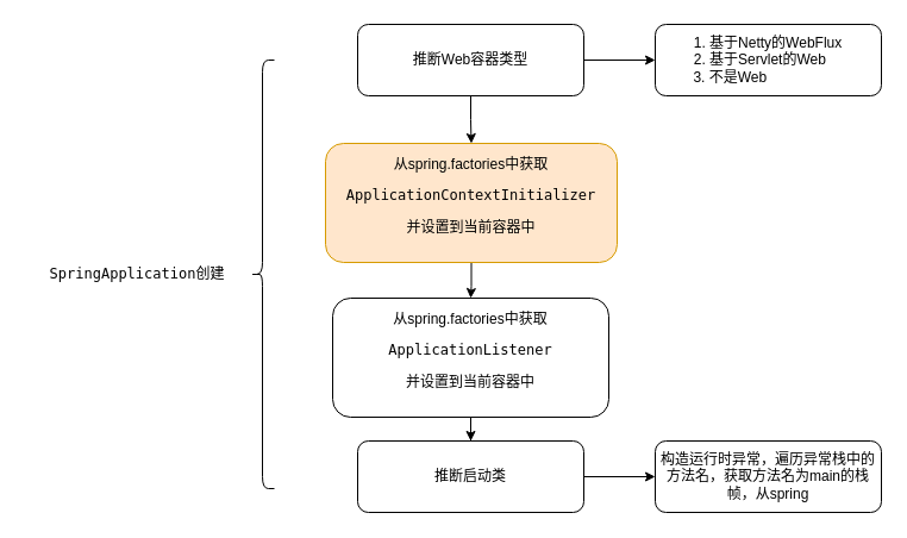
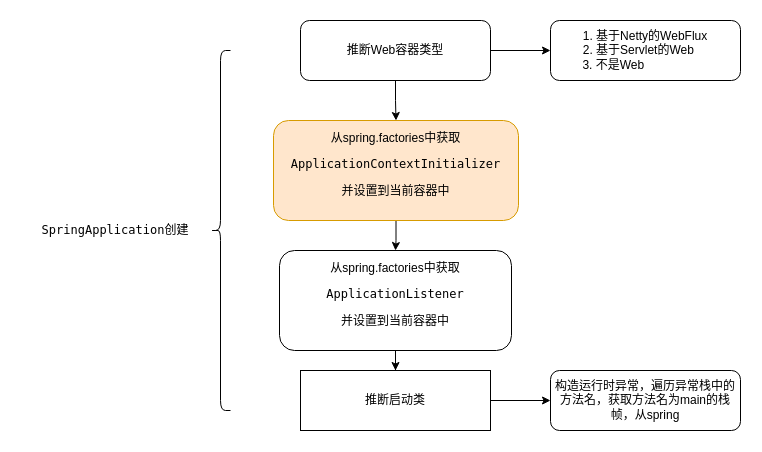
- <mxCell id="11" value="推断启动类" style="rounded=1;whiteSpace=wrap;html=1;" parent="1" vertex="1"><mxGeometry x="300" y="370" width="190" height="60" as="geometry" /></mxCell>
+ <mxCell id="11" value="推断启动类" style="whiteSpace=wrap;html=1;rounded=0;" parent="1" vertex="1"><mxGeometry x="300" y="370" width="190" height="60" as="geometry" /></mxCell>
